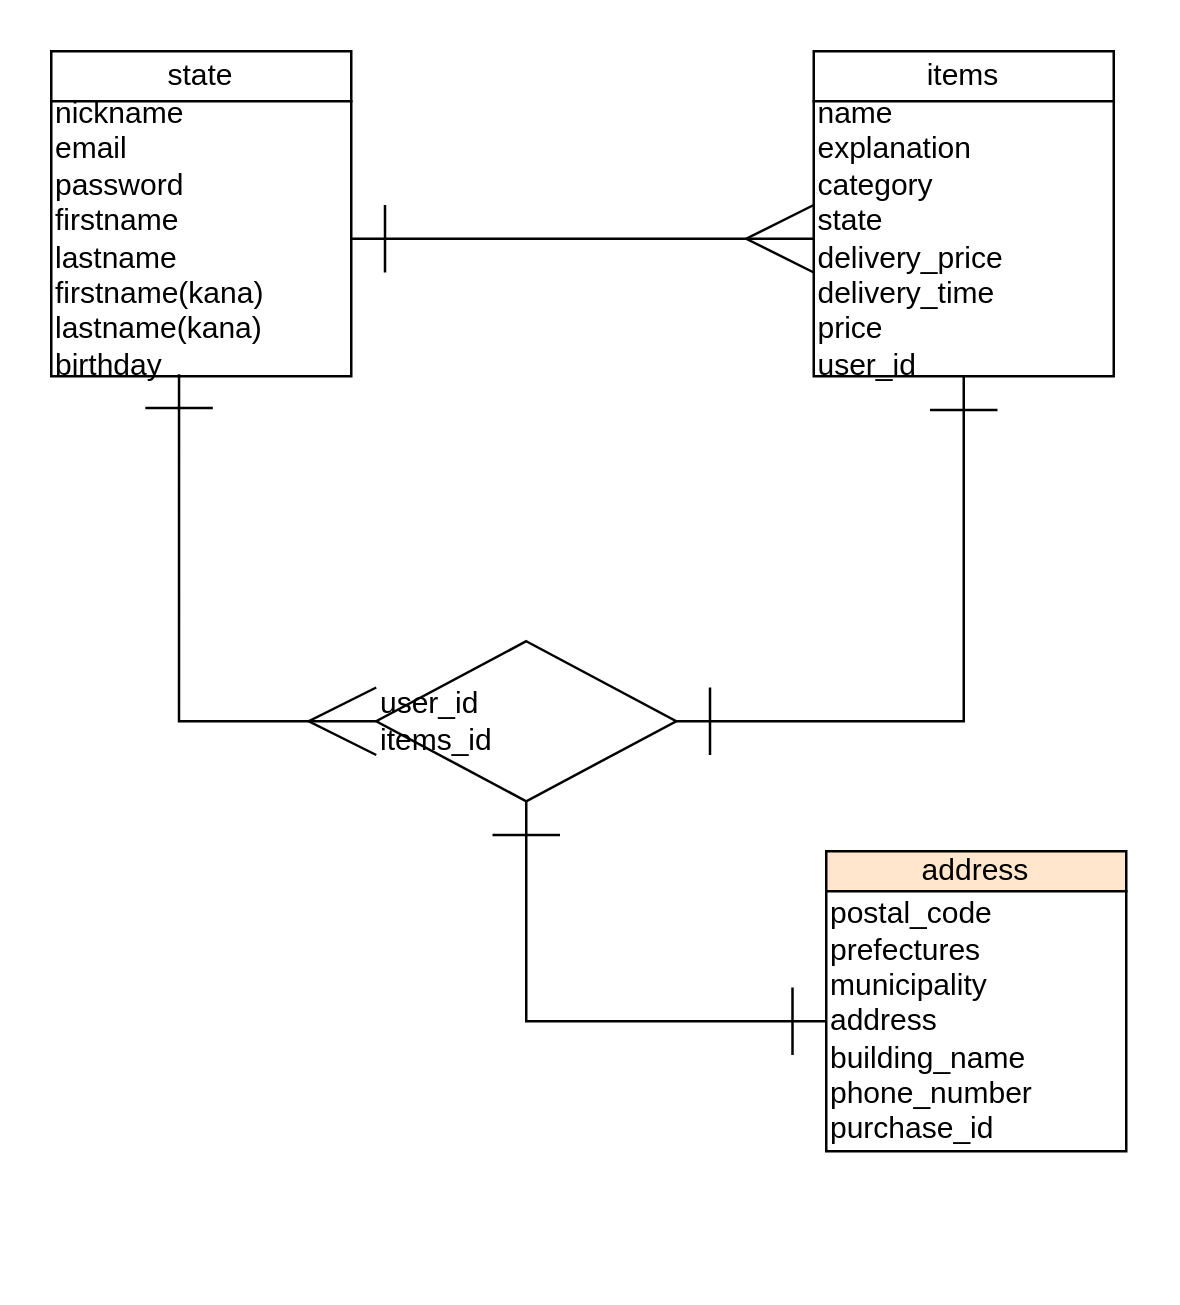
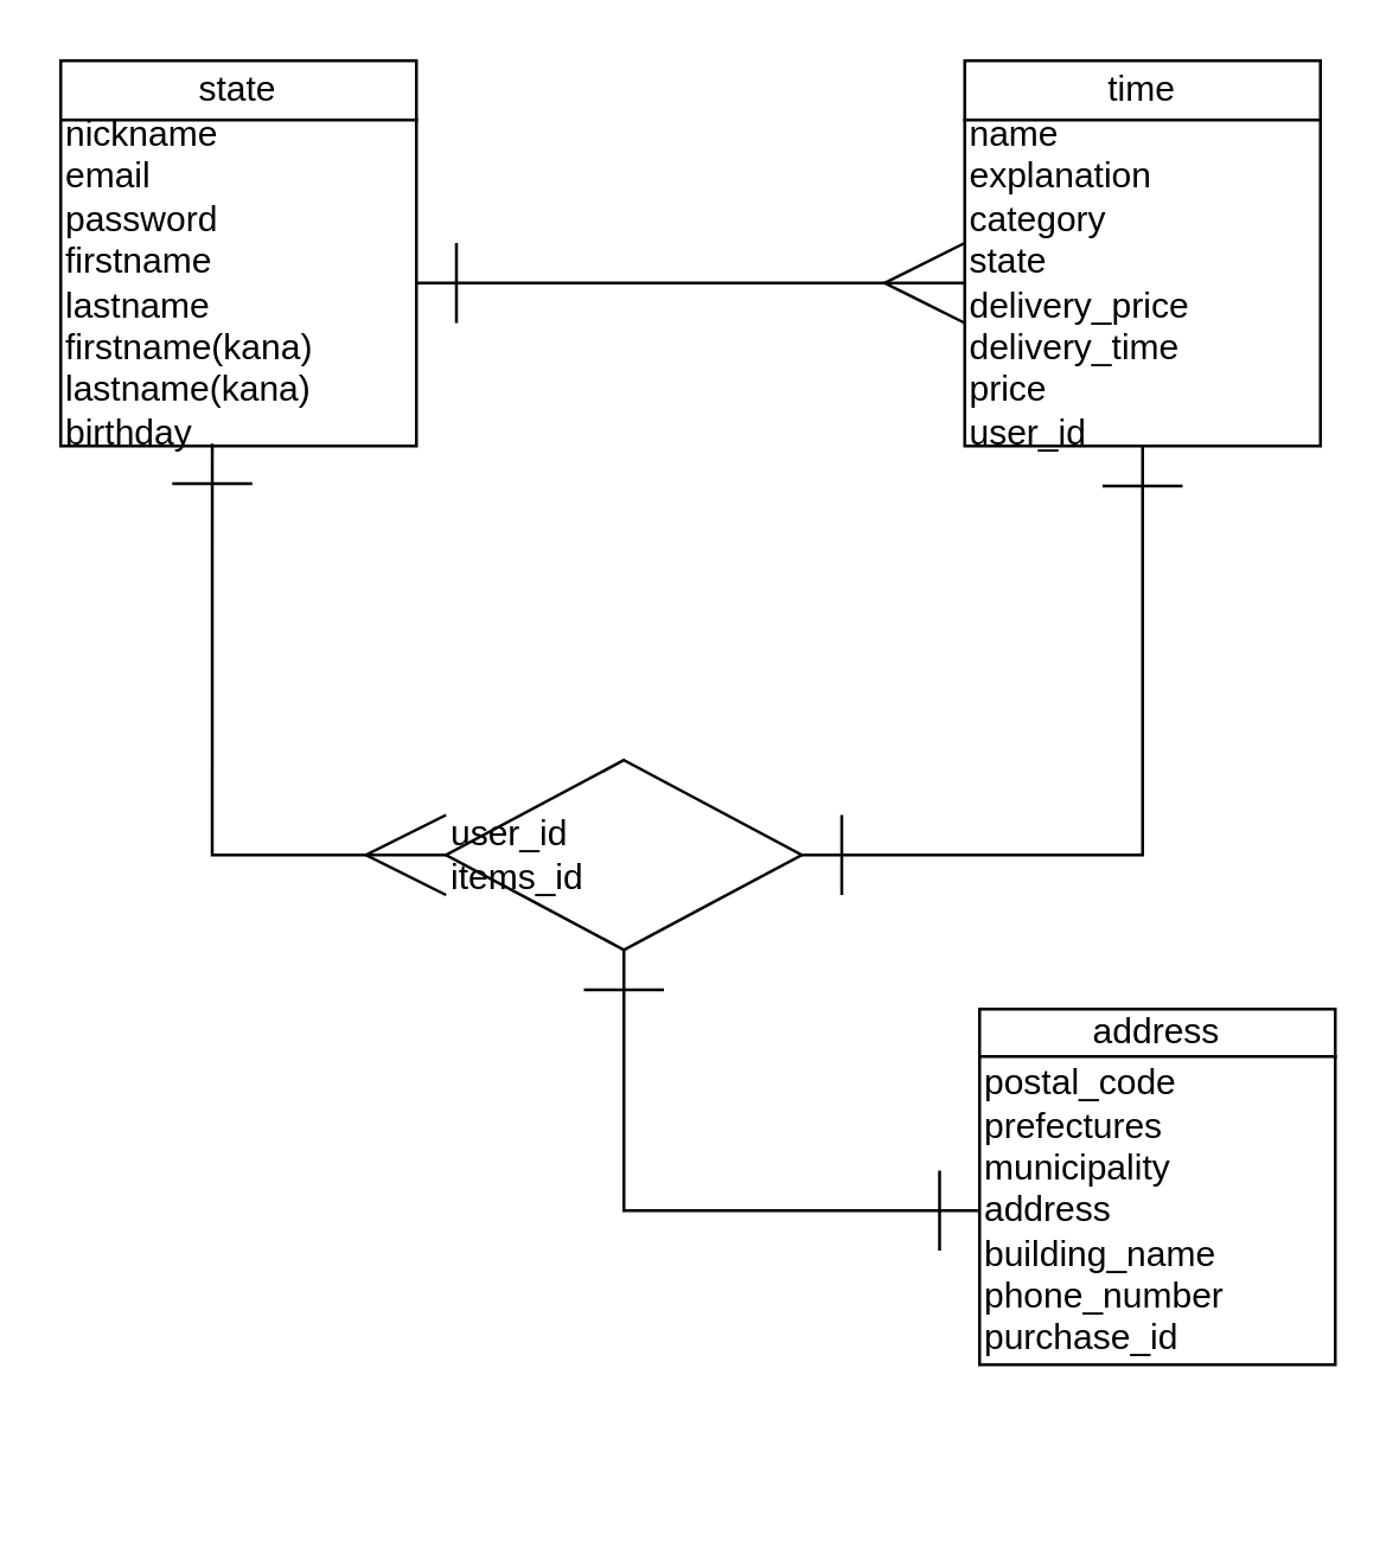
- <mxCell id="6" value="items" style="whiteSpace=wrap;html=1;" parent="5" vertex="1"><mxGeometry width="120" height="20" as="geometry" /></mxCell>
+ <mxCell id="6" value="time" style="whiteSpace=wrap;html=1;" parent="5" vertex="1"><mxGeometry width="120" height="20" as="geometry" /></mxCell>
- <mxCell id="10" value="address" style="whiteSpace=wrap;html=1;fillColor=#ffe6cc;" vertex="1" parent="9"><mxGeometry width="120" height="16" as="geometry" /></mxCell>
+ <mxCell id="10" value="address" style="whiteSpace=wrap;html=1;" vertex="1" parent="9"><mxGeometry width="120" height="16" as="geometry" /></mxCell>
